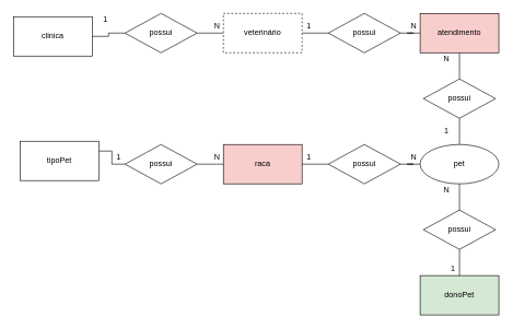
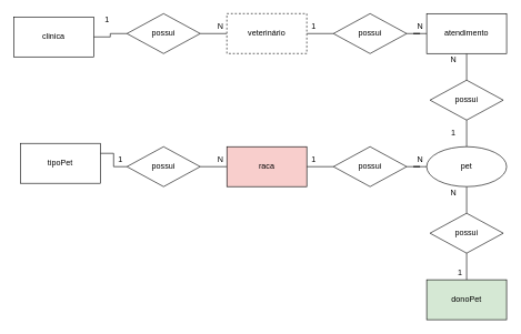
- <mxCell id="11" value="atendimento" style="rounded=0;whiteSpace=wrap;html=1;fillColor=#f8cecc;" vertex="1" parent="1"><mxGeometry x="640" y="20" width="120" height="60" as="geometry" /></mxCell>
+ <mxCell id="11" value="atendimento" style="rounded=0;whiteSpace=wrap;html=1;" vertex="1" parent="1"><mxGeometry x="640" y="20" width="120" height="60" as="geometry" /></mxCell>
